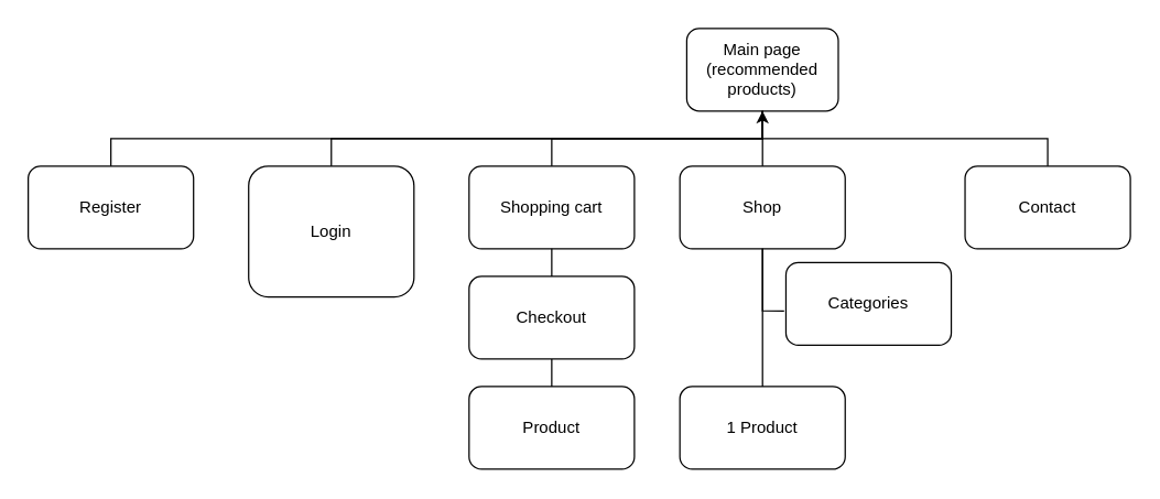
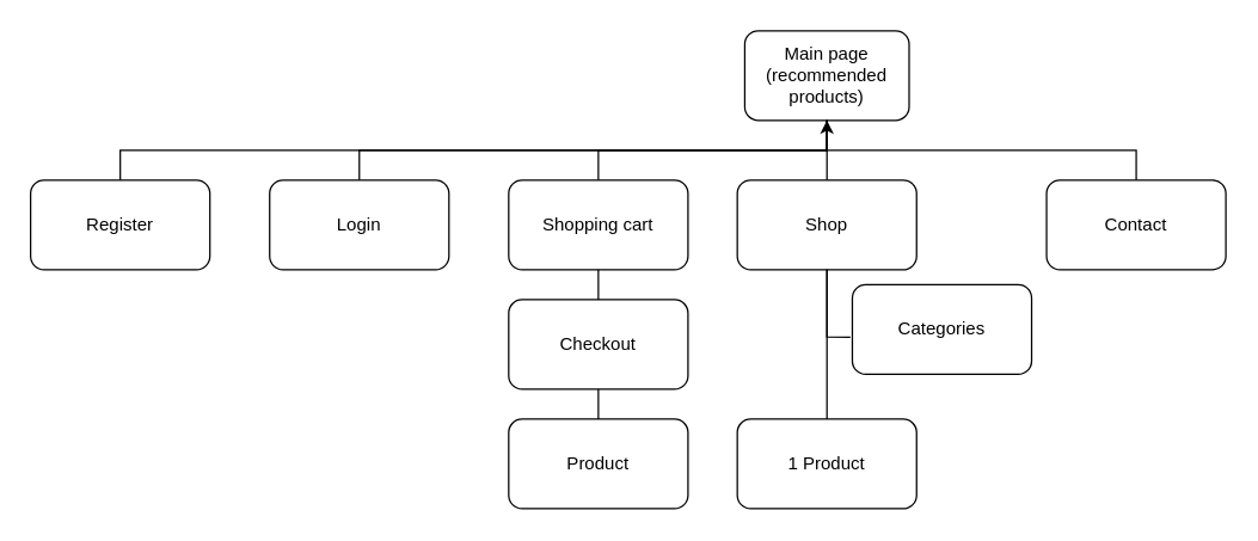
- <mxCell id="3" value="Login" style="rounded=1;whiteSpace=wrap;html=1;" parent="1" vertex="1"><mxGeometry x="180" y="120" width="120" height="95" as="geometry" /></mxCell>
+ <mxCell id="3" value="Login" style="rounded=1;whiteSpace=wrap;html=1;" parent="1" vertex="1"><mxGeometry x="180" y="120" width="120" height="60" as="geometry" /></mxCell>
